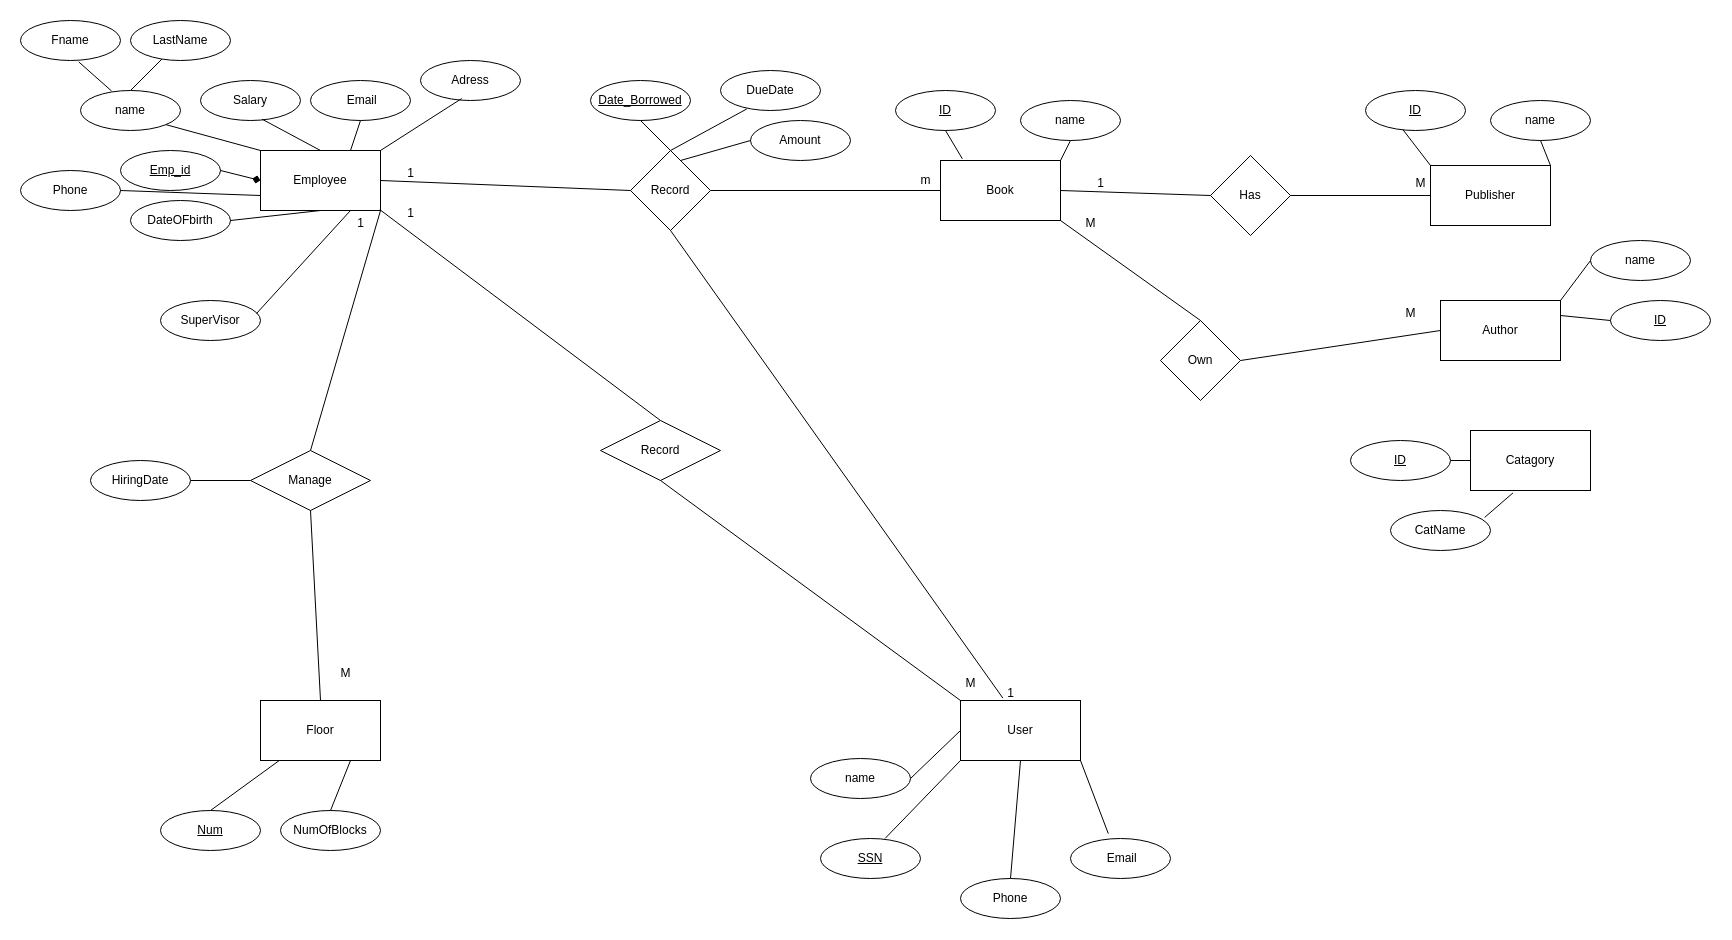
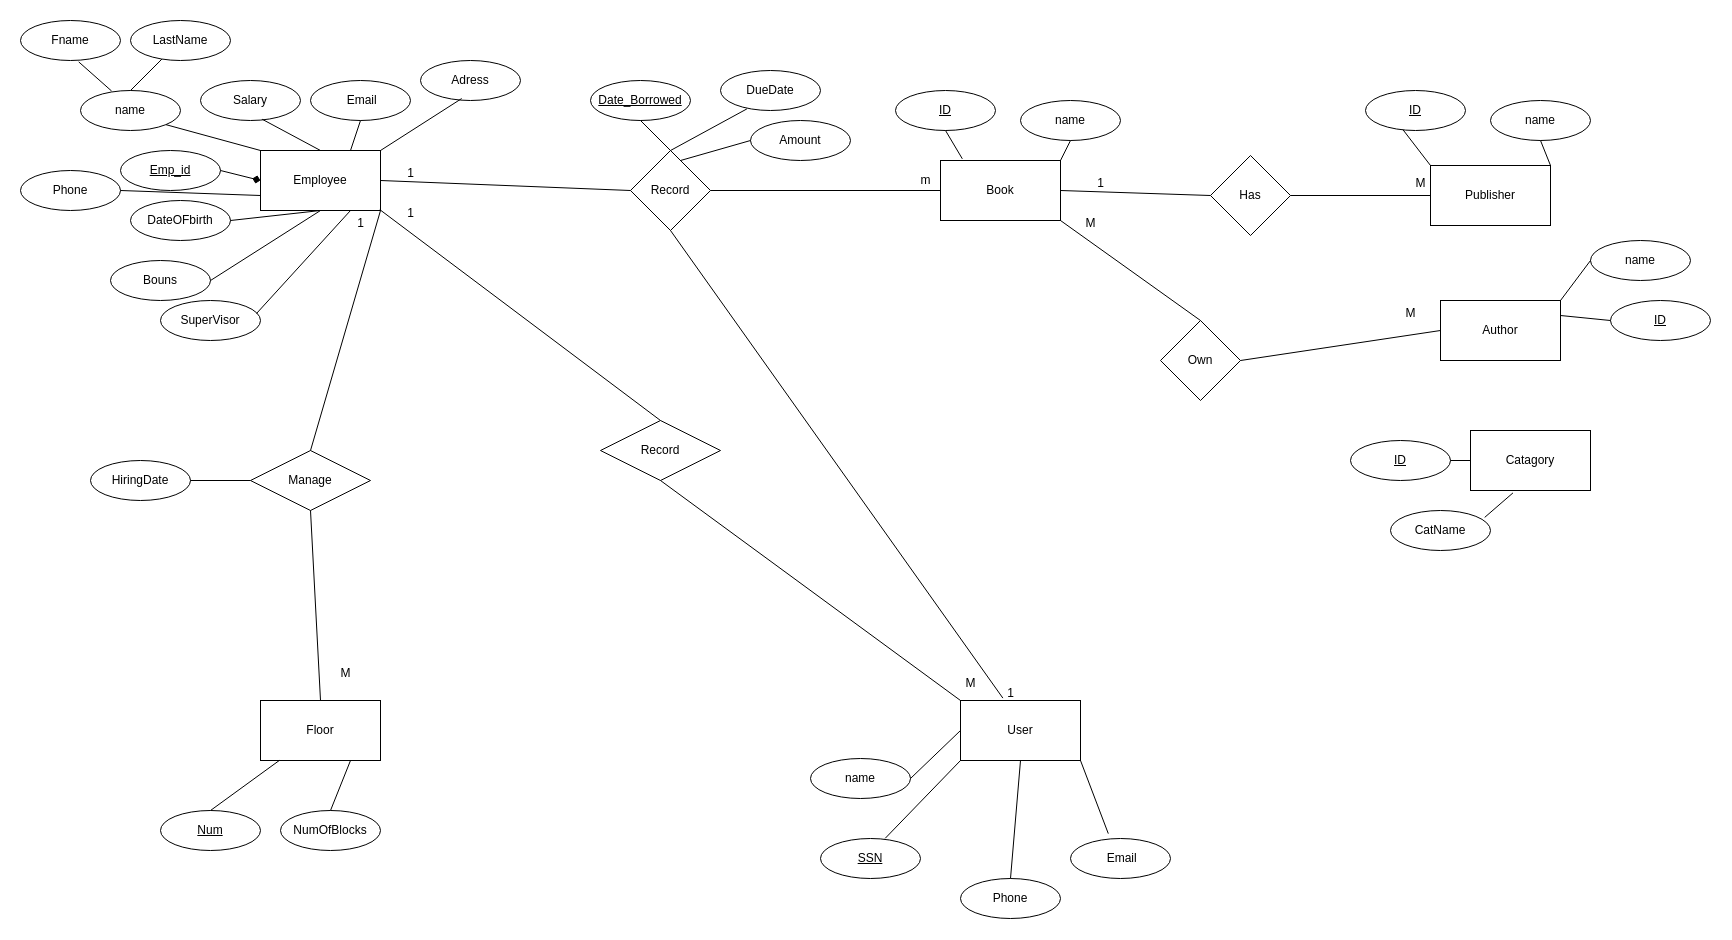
+ <mxCell id="19" value="" style="endArrow=none;html=1;rounded=0;entryX=1;entryY=0.5;entryDx=0;entryDy=0;exitX=0.5;exitY=1;exitDx=0;exitDy=0;" edge="1" parent="1" source="2" target="15"><mxGeometry relative="1" as="geometry"><mxPoint x="480" y="250" as="sourcePoint" /><mxPoint x="561" y="198" as="targetPoint" /></mxGeometry></mxCell>
+ <mxCell id="15" value="Bouns" style="ellipse;whiteSpace=wrap;html=1;align=center;" vertex="1" parent="1"><mxGeometry x="110" y="260" width="100" height="40" as="geometry" /></mxCell>
